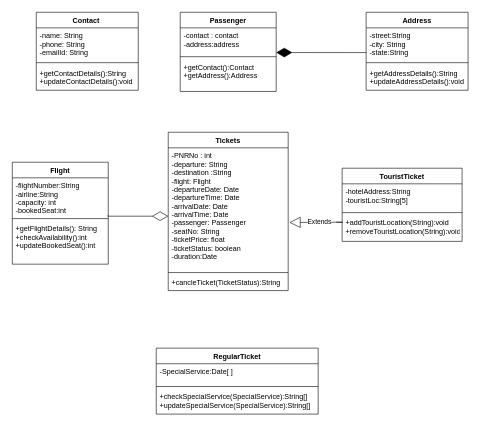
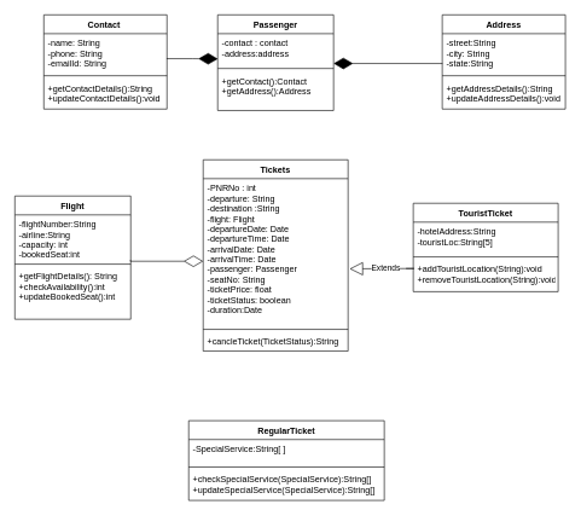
+ <mxCell id="31" value="" style="endArrow=diamondThin;endFill=1;endSize=24;html=1;rounded=0;edgeStyle=orthogonalEdgeStyle;exitX=0.997;exitY=0.638;exitDx=0;exitDy=0;exitPerimeter=0;entryX=0.002;entryY=0.79;entryDx=0;entryDy=0;entryPerimeter=0;" parent="1" source="3" target="11" edge="1"><mxGeometry width="160" relative="1" as="geometry"><mxPoint x="400" y="180" as="sourcePoint" /><mxPoint x="300" y="50" as="targetPoint" /></mxGeometry></mxCell>
- <mxCell id="19" value="-SpecialService:Date[ ]&#10;" style="text;strokeColor=none;fillColor=none;align=left;verticalAlign=top;spacingLeft=4;spacingRight=4;overflow=hidden;rotatable=0;points=[[0,0.5],[1,0.5]];portConstraint=eastwest;" parent="18" vertex="1"><mxGeometry y="26" width="270" height="34" as="geometry" /></mxCell>
+ <mxCell id="19" value="-SpecialService:String[ ]&#10;" style="text;strokeColor=none;fillColor=none;align=left;verticalAlign=top;spacingLeft=4;spacingRight=4;overflow=hidden;rotatable=0;points=[[0,0.5],[1,0.5]];portConstraint=eastwest;" parent="18" vertex="1"><mxGeometry y="26" width="270" height="34" as="geometry" /></mxCell>
